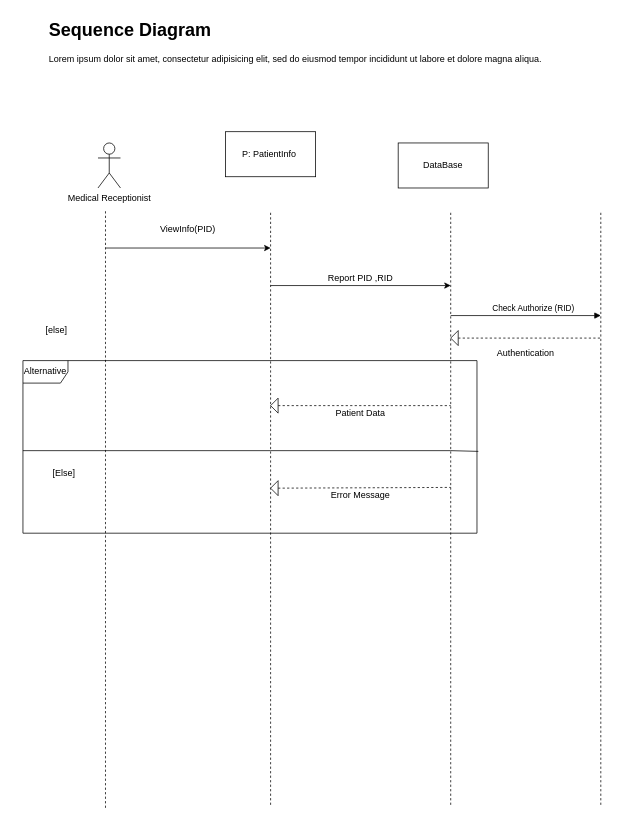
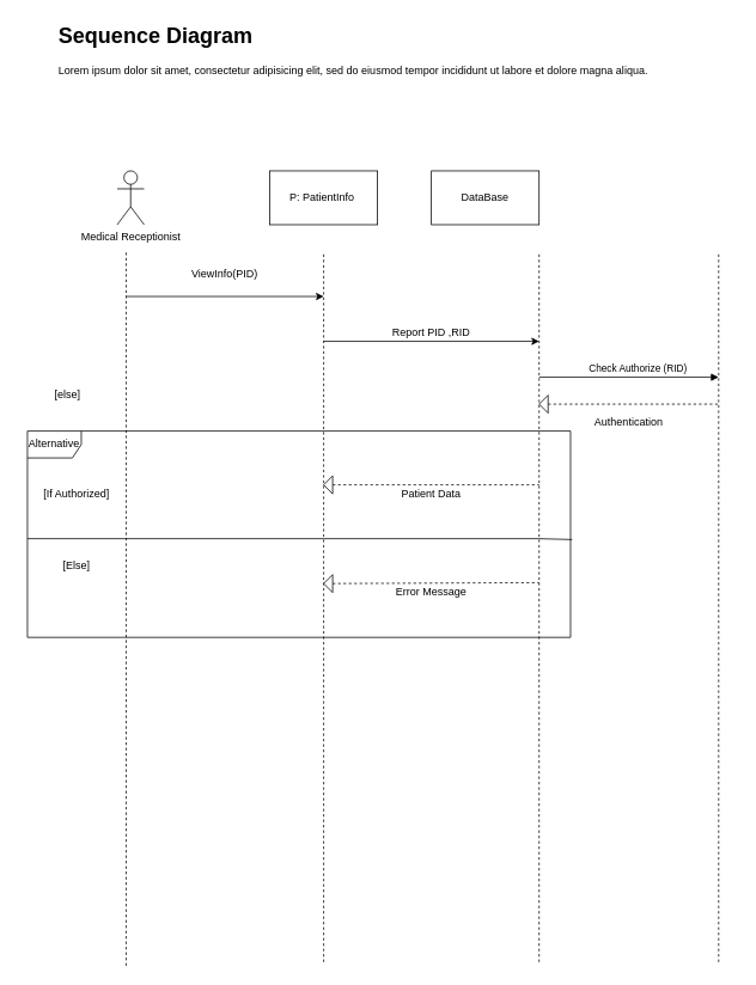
- <mxCell id="6" value="P: PatientInfo&amp;nbsp;" style="whiteSpace=wrap;html=1;" vertex="1" parent="1"><mxGeometry x="300" y="175" width="120" height="60" as="geometry" /></mxCell>
+ <mxCell id="6" value="P: PatientInfo&amp;nbsp;" style="whiteSpace=wrap;html=1;" vertex="1" parent="1"><mxGeometry x="300" y="190" width="120" height="60" as="geometry" /></mxCell>
- <mxCell id="12" value="DataBase" style="whiteSpace=wrap;html=1;" vertex="1" parent="1"><mxGeometry x="530" y="190" width="120" height="60" as="geometry" /></mxCell>
+ <mxCell id="12" value="DataBase" style="whiteSpace=wrap;html=1;" vertex="1" parent="1"><mxGeometry x="480" y="190" width="120" height="60" as="geometry" /></mxCell>
+ <mxCell id="17" value="[If Authorized]" style="text;html=1;strokeColor=none;fillColor=none;align=center;verticalAlign=middle;whiteSpace=wrap;" vertex="1" parent="1"><mxGeometry x="30" y="540" width="110" height="20" as="geometry" /></mxCell>
